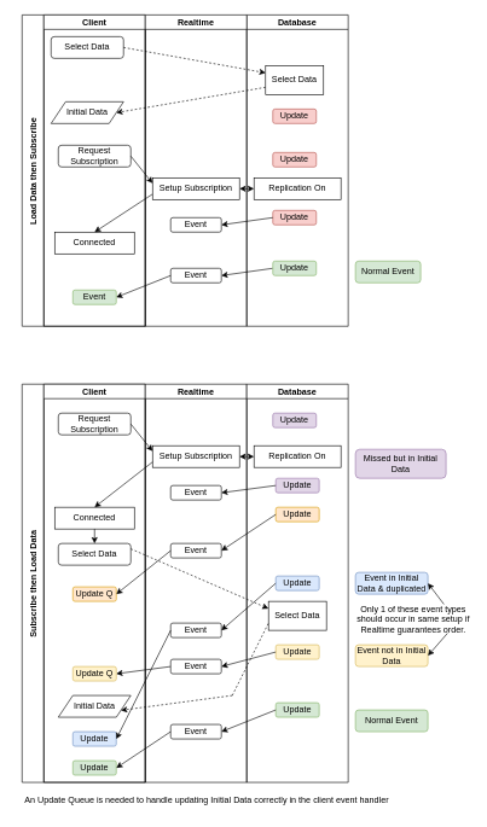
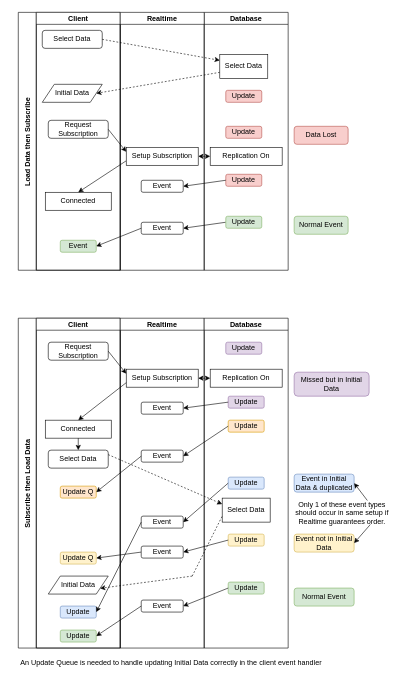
+ <mxCell id="68" value="Data Lost" style="rounded=1;whiteSpace=wrap;html=1;fillColor=#f8cecc;strokeColor=#b85450;" parent="1" vertex="1"><mxGeometry x="490" y="210" width="90" height="30" as="geometry" /></mxCell>
